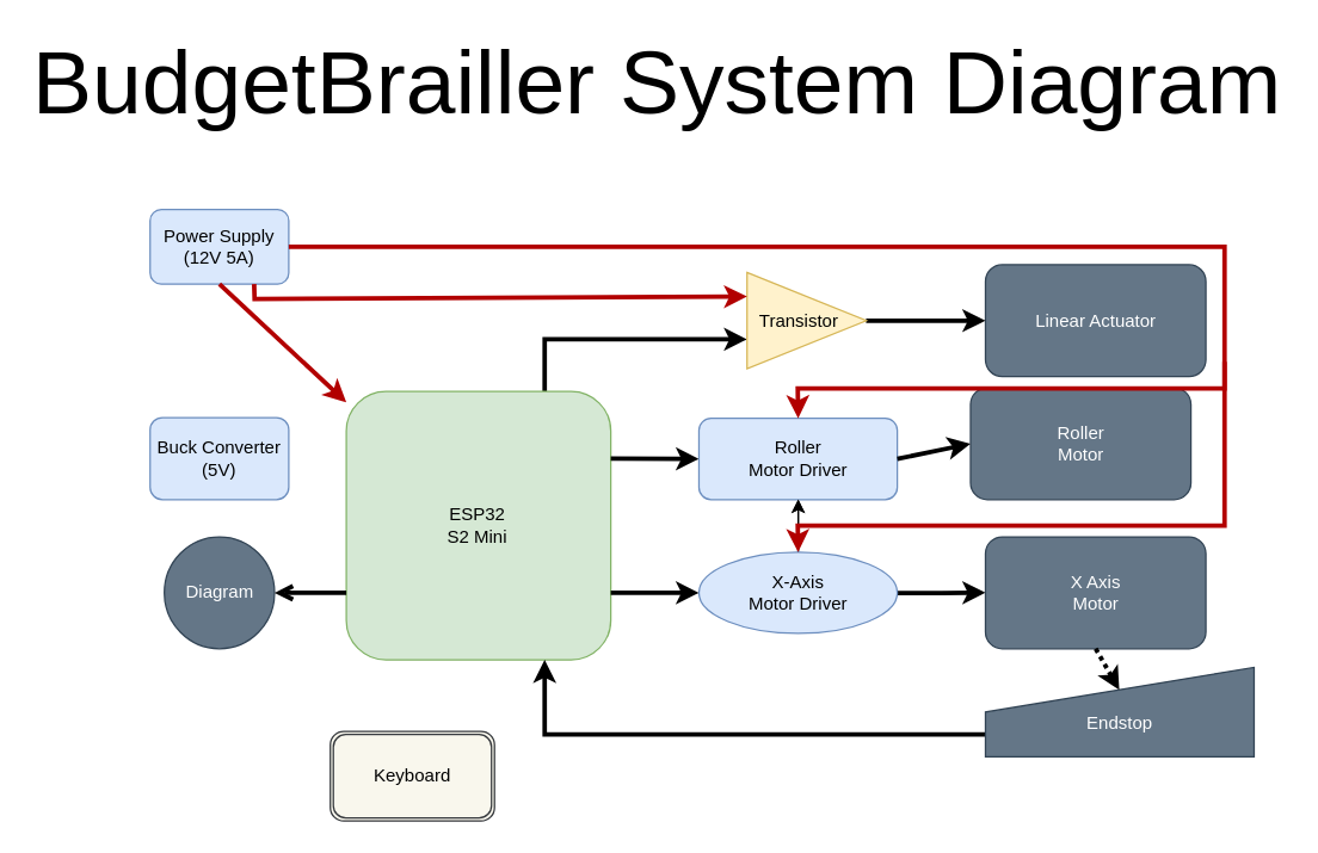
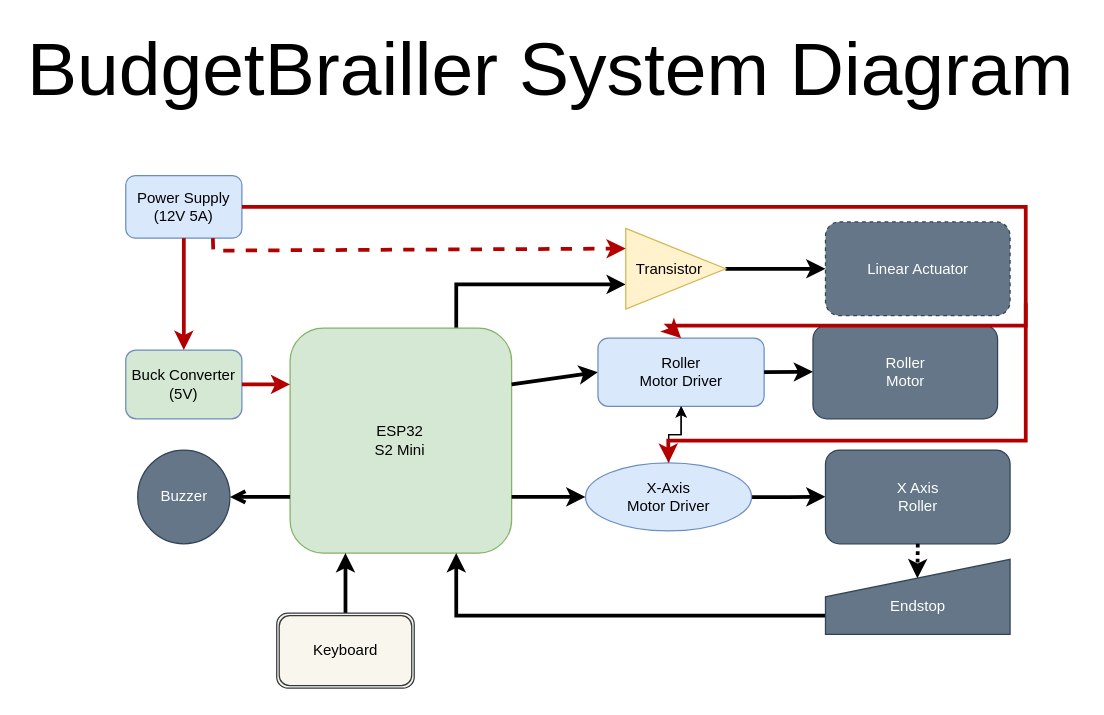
- <mxCell id="29" value="" style="endArrow=classic;html=1;rounded=0;entryX=0;entryY=0.25;entryDx=0;entryDy=0;fillColor=#e51400;strokeColor=#B20000;strokeWidth=3;exitX=0.75;exitY=1;exitDx=0;exitDy=0;" edge="1" parent="1" source="27" target="25"><mxGeometry width="50" height="50" relative="1" as="geometry"><mxPoint x="130" y="215" as="sourcePoint" /><mxPoint x="129" y="290" as="targetPoint" /><Array as="points"><mxPoint x="170" y="200" /></Array></mxGeometry></mxCell>
+ <mxCell id="29" value="" style="endArrow=classic;html=1;rounded=0;entryX=0;entryY=0.25;entryDx=0;entryDy=0;fillColor=#e51400;strokeColor=#B20000;strokeWidth=3;exitX=0.75;exitY=1;exitDx=0;exitDy=0;dashed=1;" edge="1" parent="1" source="27" target="25"><mxGeometry width="50" height="50" relative="1" as="geometry"><mxPoint x="130" y="215" as="sourcePoint" /><mxPoint x="129" y="290" as="targetPoint" /><Array as="points"><mxPoint x="170" y="200" /></Array></mxGeometry></mxCell>
- <mxCell id="21" value="Linear Actuator" style="rounded=1;whiteSpace=wrap;html=1;fillColor=#647687;fontColor=#ffffff;strokeColor=#314354;" parent="1" vertex="1"><mxGeometry x="659.778" y="177" width="147.692" height="75" as="geometry" /></mxCell>
+ <mxCell id="21" value="Linear Actuator" style="rounded=1;whiteSpace=wrap;html=1;fillColor=#647687;fontColor=#ffffff;strokeColor=#314354;dashed=1;" parent="1" vertex="1"><mxGeometry x="659.778" y="177" width="147.692" height="75" as="geometry" /></mxCell>
- <mxCell id="28" value="" style="endArrow=classic;html=1;rounded=0;exitX=0.5;exitY=1;exitDx=0;exitDy=0;fillColor=#e51400;strokeColor=#B20000;strokeWidth=3;" edge="1" parent="1" source="27" target="4"><mxGeometry width="50" height="50" relative="1" as="geometry"><mxPoint x="176" y="317" as="sourcePoint" /><mxPoint x="241" y="317" as="targetPoint" /></mxGeometry></mxCell>
+ <mxCell id="28" value="" style="endArrow=classic;html=1;rounded=0;exitX=0.5;exitY=1;exitDx=0;exitDy=0;entryX=0.5;entryY=0;entryDx=0;entryDy=0;fillColor=#e51400;strokeColor=#B20000;strokeWidth=3;" edge="1" parent="1" source="27" target="19"><mxGeometry width="50" height="50" relative="1" as="geometry"><mxPoint x="176" y="317" as="sourcePoint" /><mxPoint x="241" y="317" as="targetPoint" /></mxGeometry></mxCell>
- <mxCell id="19" value="Buck Converter (5V)" style="rounded=1;whiteSpace=wrap;html=1;fillColor=#dae8fc;strokeColor=#6c8ebf;" parent="1" vertex="1"><mxGeometry x="100" y="279.5" width="92.92" height="55" as="geometry" /></mxCell>
+ <mxCell id="19" value="Buck Converter (5V)" style="rounded=1;whiteSpace=wrap;html=1;fillColor=#d5e8d4;strokeColor=#6c8ebf;" parent="1" vertex="1"><mxGeometry x="100" y="279.5" width="92.92" height="55" as="geometry" /></mxCell>
+ <mxCell id="20" value="" style="endArrow=classic;html=1;rounded=0;exitX=1;exitY=0.5;exitDx=0;exitDy=0;entryX=0;entryY=0.25;entryDx=0;entryDy=0;fillColor=#e51400;strokeColor=#B20000;strokeWidth=3;" parent="1" source="19" target="4" edge="1"><mxGeometry width="50" height="50" relative="1" as="geometry"><mxPoint x="142.855" y="487" as="sourcePoint" /><mxPoint x="216.701" y="412" as="targetPoint" /></mxGeometry></mxCell>
- <mxCell id="7" value="&lt;div&gt;Roller&lt;/div&gt;&lt;div&gt;Motor Driver&lt;/div&gt;" style="rounded=1;whiteSpace=wrap;html=1;fillColor=#dae8fc;strokeColor=#6c8ebf;" parent="1" vertex="1"><mxGeometry x="467.78" y="280" width="132.92" height="54.5" as="geometry" /></mxCell>
+ <mxCell id="7" value="&lt;div&gt;Roller&lt;/div&gt;&lt;div&gt;Motor Driver&lt;/div&gt;" style="rounded=1;whiteSpace=wrap;html=1;fillColor=#dae8fc;strokeColor=#6c8ebf;" parent="1" vertex="1"><mxGeometry x="477.78" y="270" width="132.92" height="54.5" as="geometry" /></mxCell>
- <mxCell id="15" value="Diagram" style="ellipse;whiteSpace=wrap;html=1;fillColor=#647687;fontColor=#ffffff;strokeColor=#314354;" parent="1" vertex="1"><mxGeometry x="109.535" y="359.5" width="73.846" height="75" as="geometry" /></mxCell>
+ <mxCell id="15" value="Buzzer" style="ellipse;whiteSpace=wrap;html=1;fillColor=#647687;fontColor=#ffffff;strokeColor=#314354;" parent="1" vertex="1"><mxGeometry x="109.535" y="359.5" width="73.846" height="75" as="geometry" /></mxCell>
- <mxCell id="13" value="X Axis&lt;div&gt;Motor&lt;/div&gt;" style="rounded=1;whiteSpace=wrap;html=1;fillColor=#647687;fontColor=#ffffff;strokeColor=#314354;" parent="1" vertex="1"><mxGeometry x="659.778" y="359.5" width="147.692" height="75" as="geometry" /></mxCell>
+ <mxCell id="13" value="X Axis&lt;div&gt;Roller&lt;/div&gt;" style="rounded=1;whiteSpace=wrap;html=1;fillColor=#647687;fontColor=#ffffff;strokeColor=#314354;" parent="1" vertex="1"><mxGeometry x="659.778" y="359.5" width="147.692" height="75" as="geometry" /></mxCell>
+ <mxCell id="23" value="" style="endArrow=classic;html=1;rounded=0;exitX=0.5;exitY=0;exitDx=0;exitDy=0;entryX=0.25;entryY=1;entryDx=0;entryDy=0;strokeWidth=3;" parent="1" source="26" target="4" edge="1"><mxGeometry width="50" height="50" relative="1" as="geometry"><mxPoint x="419" y="407" as="sourcePoint" /><mxPoint x="478" y="407" as="targetPoint" /></mxGeometry></mxCell>
- <mxCell id="18" value="&lt;div&gt;&lt;br&gt;&lt;/div&gt;Endstop" style="shape=manualInput;whiteSpace=wrap;html=1;fillColor=#647687;fontColor=#ffffff;strokeColor=#314354;" parent="1" vertex="1"><mxGeometry x="659.778" y="447" width="180" height="60" as="geometry" /></mxCell>
+ <mxCell id="18" value="&lt;div&gt;&lt;br&gt;&lt;/div&gt;Endstop" style="shape=manualInput;whiteSpace=wrap;html=1;fillColor=#647687;fontColor=#ffffff;strokeColor=#314354;" parent="1" vertex="1"><mxGeometry x="659.778" y="447" width="147.692" height="60" as="geometry" /></mxCell>
